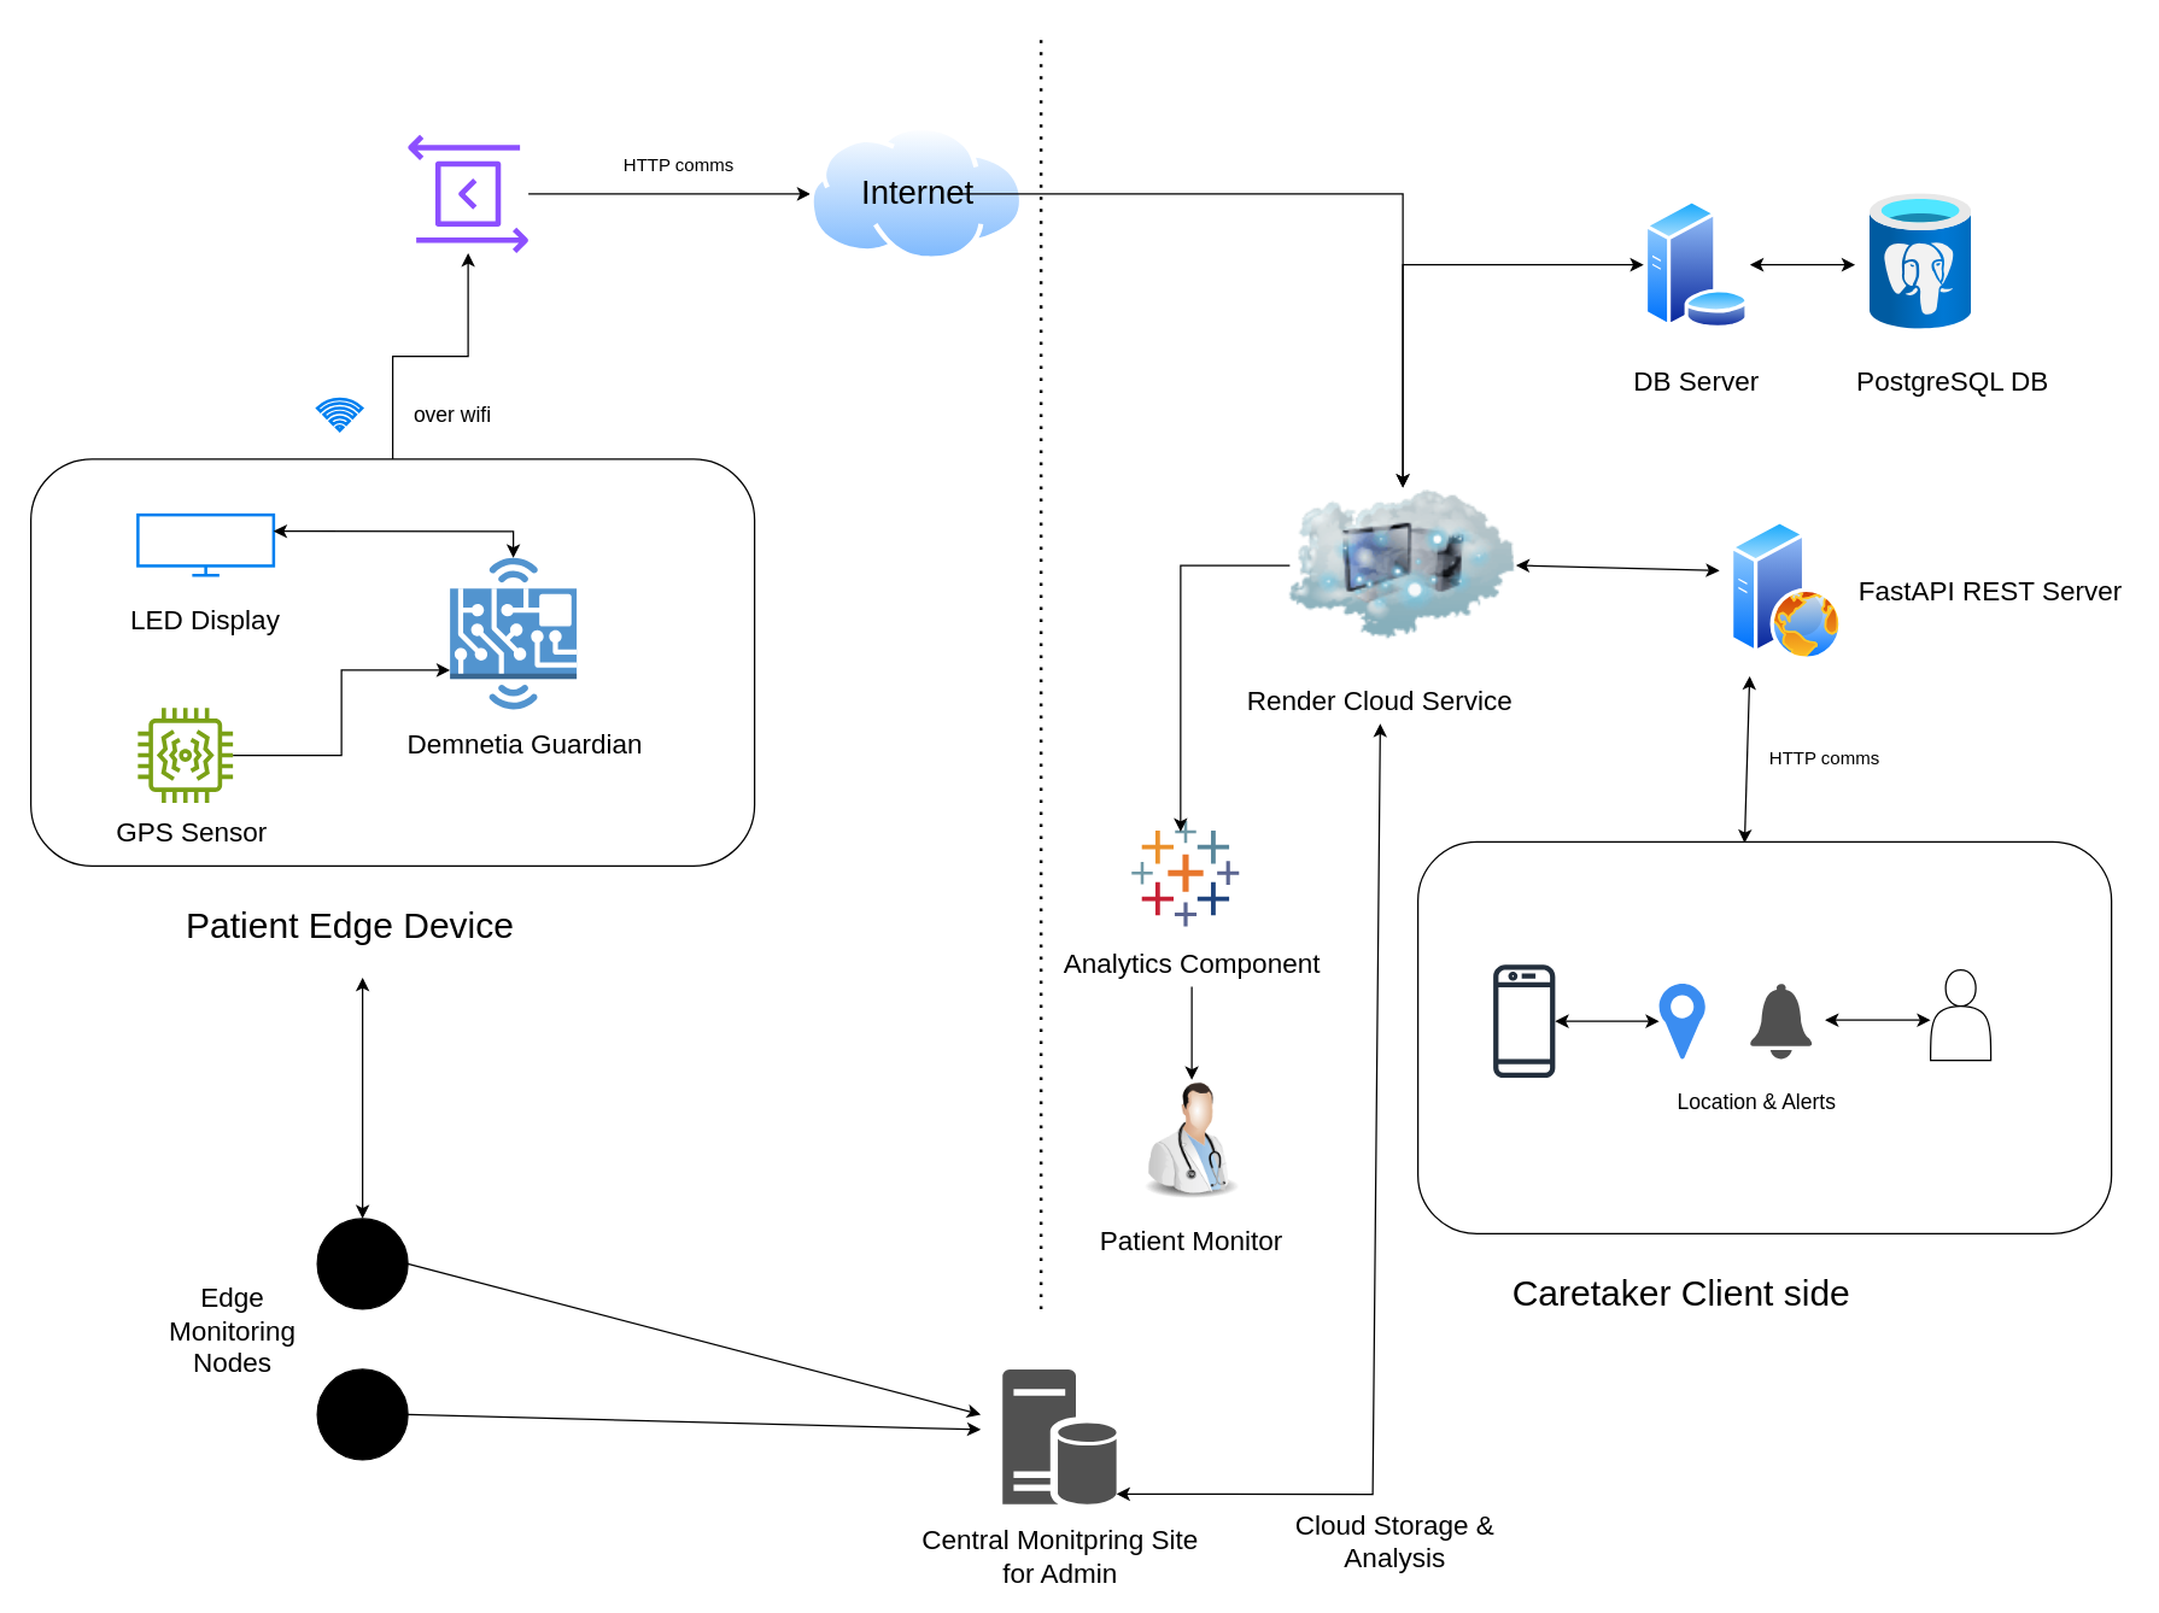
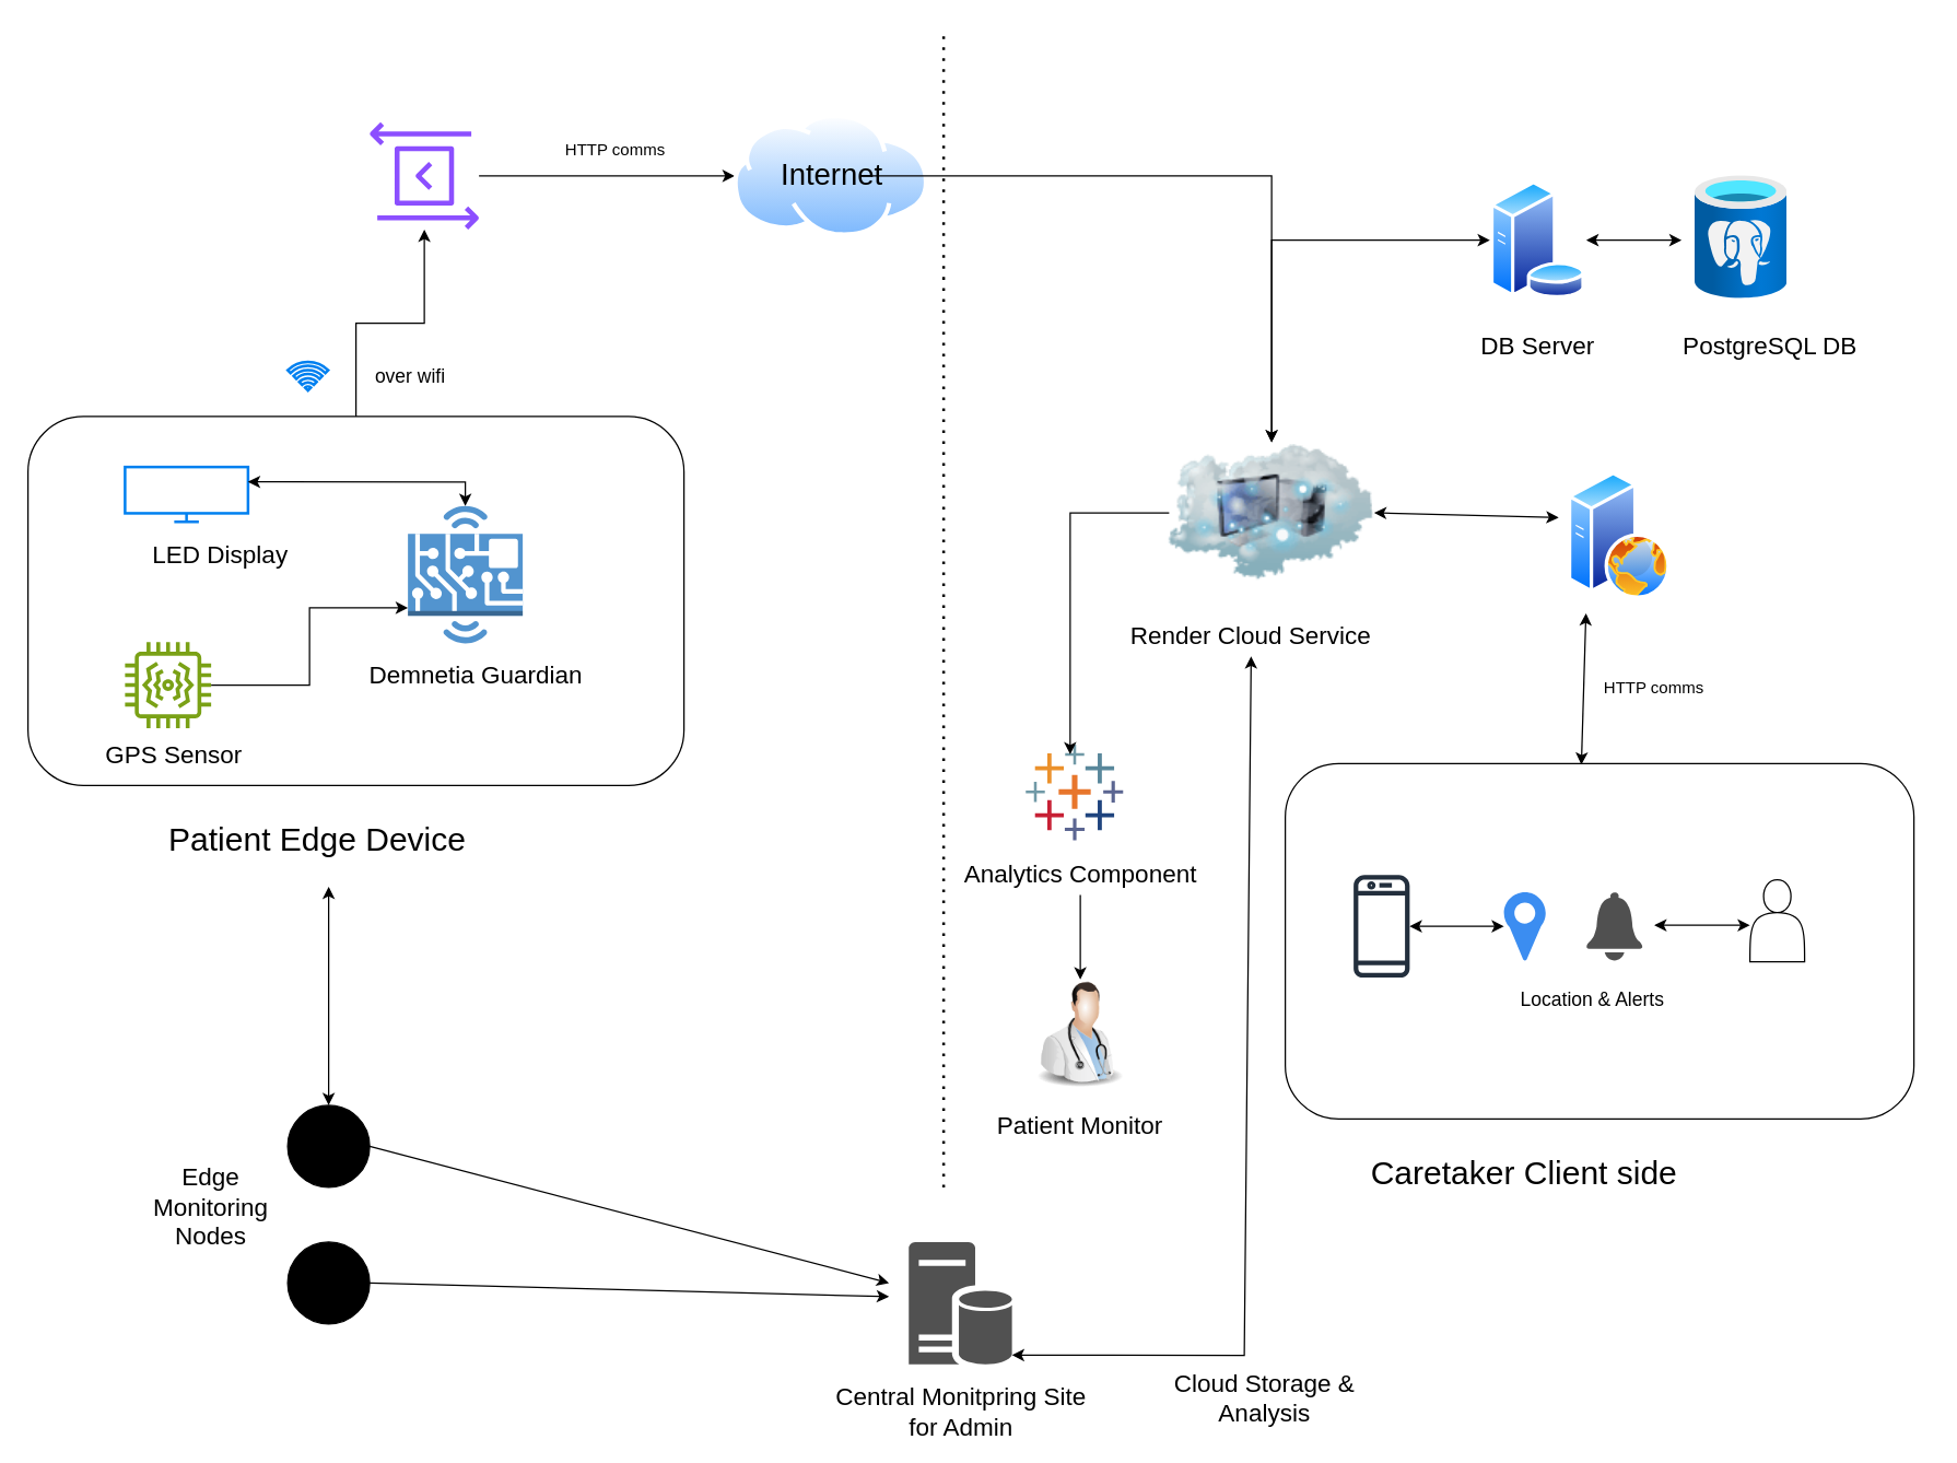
- <mxCell id="30" value="&lt;font style=&quot;font-size: 18px;&quot;&gt;FastAPI REST Server&lt;/font&gt;" style="text;html=1;align=center;verticalAlign=middle;whiteSpace=wrap;rounded=0;" vertex="1" parent="1"><mxGeometry x="1230" y="377" width="180" height="30" as="geometry" /></mxCell>
- <mxCell id="17" value="&lt;span style=&quot;font-size: 18px;&quot;&gt;LED Display&lt;/span&gt;" style="text;html=1;align=center;verticalAlign=middle;whiteSpace=wrap;rounded=0;" vertex="1" parent="1"><mxGeometry x="82" y="395.5" width="108" height="30" as="geometry" /></mxCell>
+ <mxCell id="17" value="&lt;span style=&quot;font-size: 18px;&quot;&gt;LED Display&lt;/span&gt;" style="text;html=1;align=center;verticalAlign=middle;whiteSpace=wrap;rounded=0;" vertex="1" parent="1"><mxGeometry x="107" y="390.5" width="108" height="30" as="geometry" /></mxCell>
